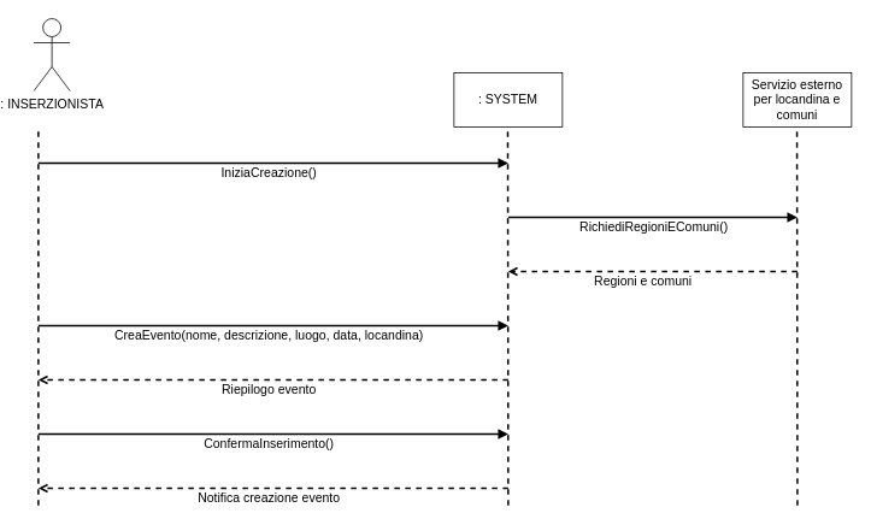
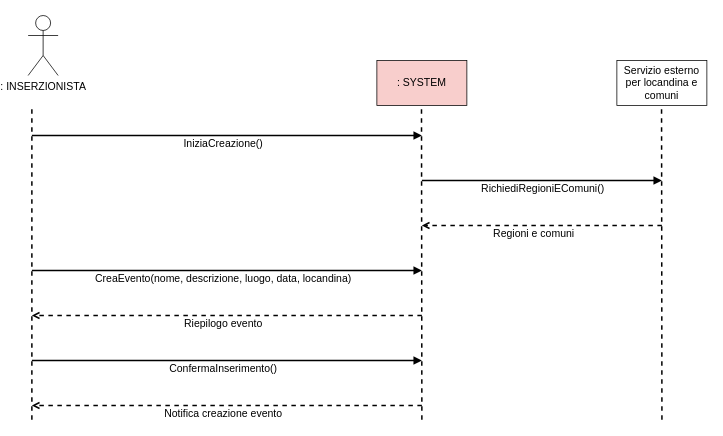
- <mxCell id="4" value=": SYSTEM" style="rounded=0;whiteSpace=wrap;html=1;fontSize=14;" parent="1" vertex="1"><mxGeometry x="485" y="80" width="120" height="60" as="geometry" /></mxCell>
+ <mxCell id="4" value=": SYSTEM" style="rounded=0;whiteSpace=wrap;html=1;fontSize=14;fillColor=#f8cecc;" parent="1" vertex="1"><mxGeometry x="485" y="80" width="120" height="60" as="geometry" /></mxCell>
